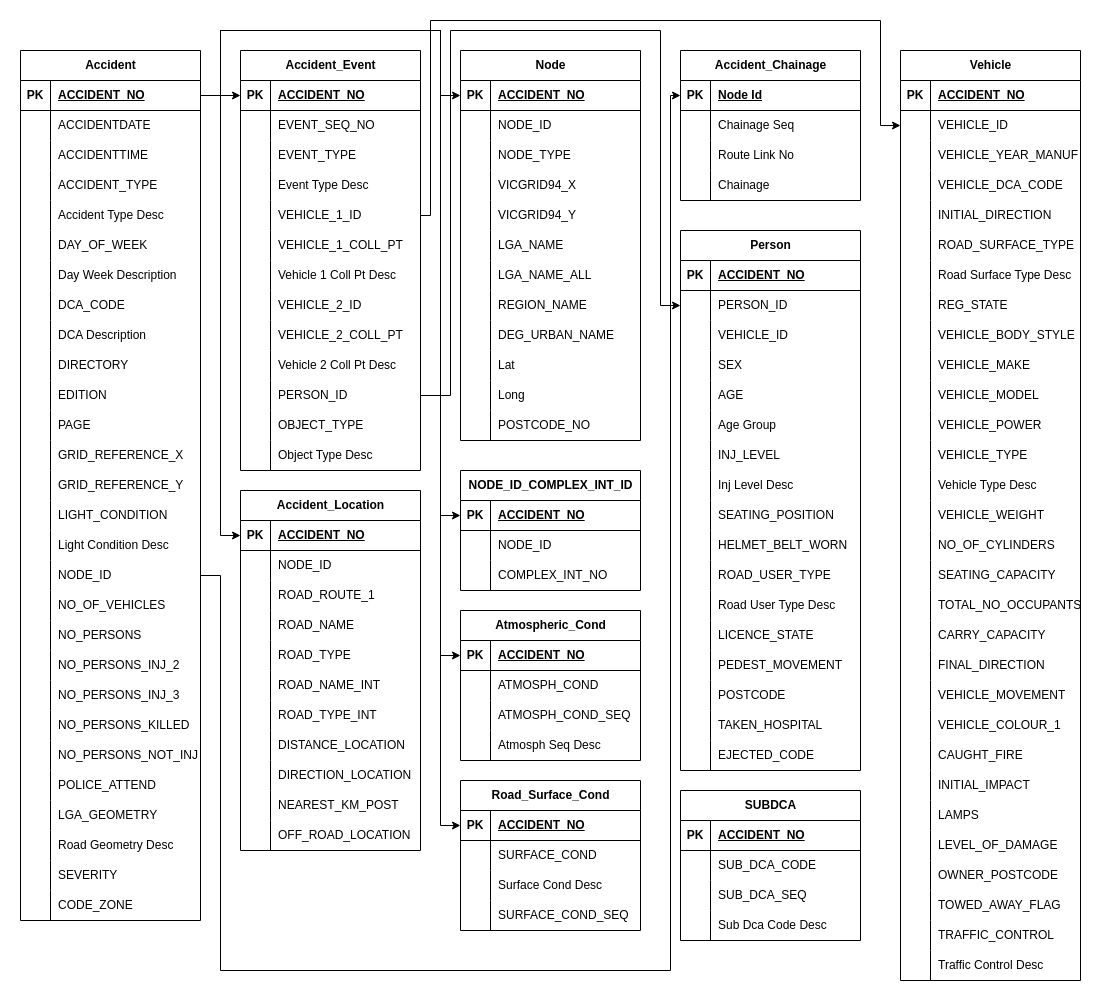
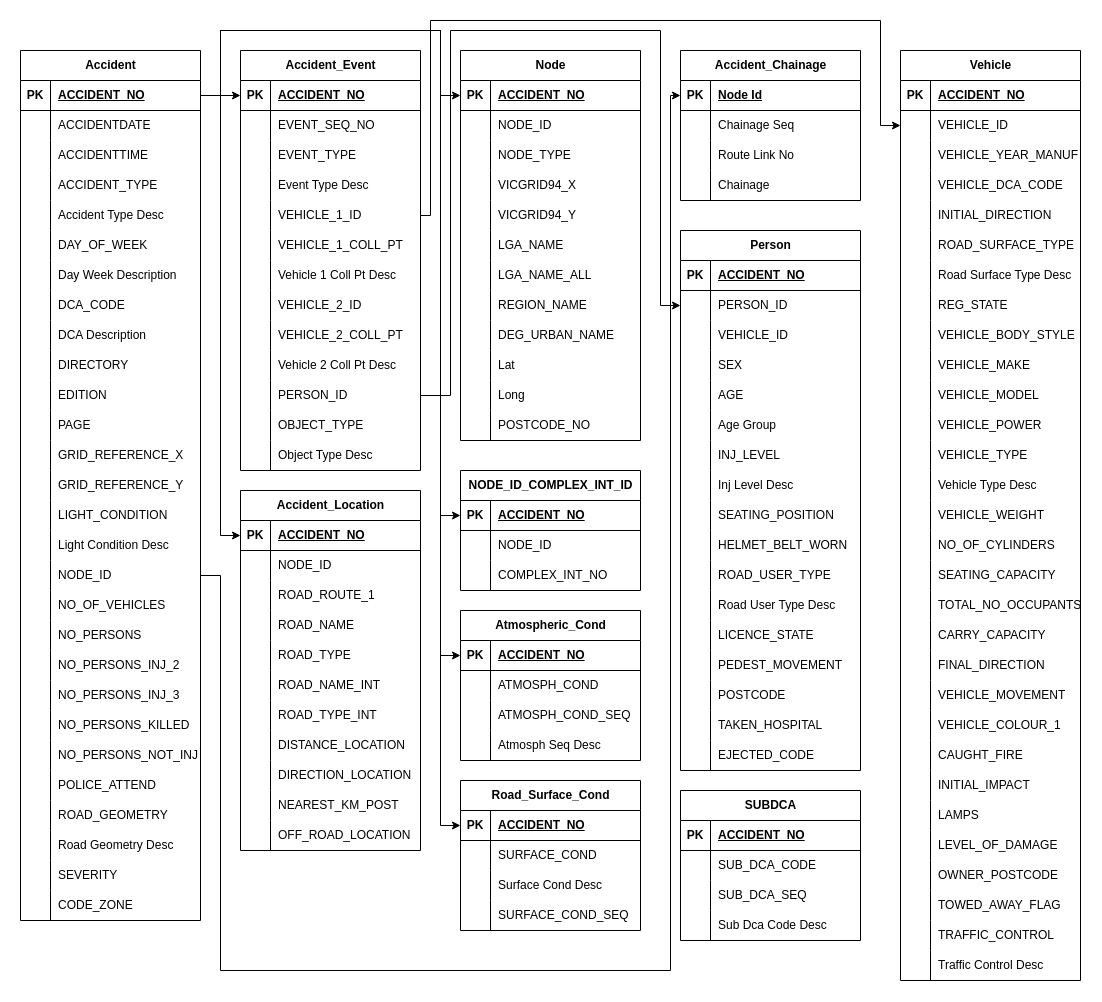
- <mxCell id="201" value="LGA_GEOMETRY" style="shape=partialRectangle;connectable=0;fillColor=none;top=0;left=0;bottom=0;right=0;align=left;spacingLeft=6;overflow=hidden;whiteSpace=wrap;html=1;" parent="199" vertex="1"><mxGeometry x="30" width="150" height="30" as="geometry"><mxRectangle width="150" height="30" as="alternateBounds" /></mxGeometry></mxCell>
+ <mxCell id="201" value="ROAD_GEOMETRY" style="shape=partialRectangle;connectable=0;fillColor=none;top=0;left=0;bottom=0;right=0;align=left;spacingLeft=6;overflow=hidden;whiteSpace=wrap;html=1;" parent="199" vertex="1"><mxGeometry x="30" width="150" height="30" as="geometry"><mxRectangle width="150" height="30" as="alternateBounds" /></mxGeometry></mxCell>
